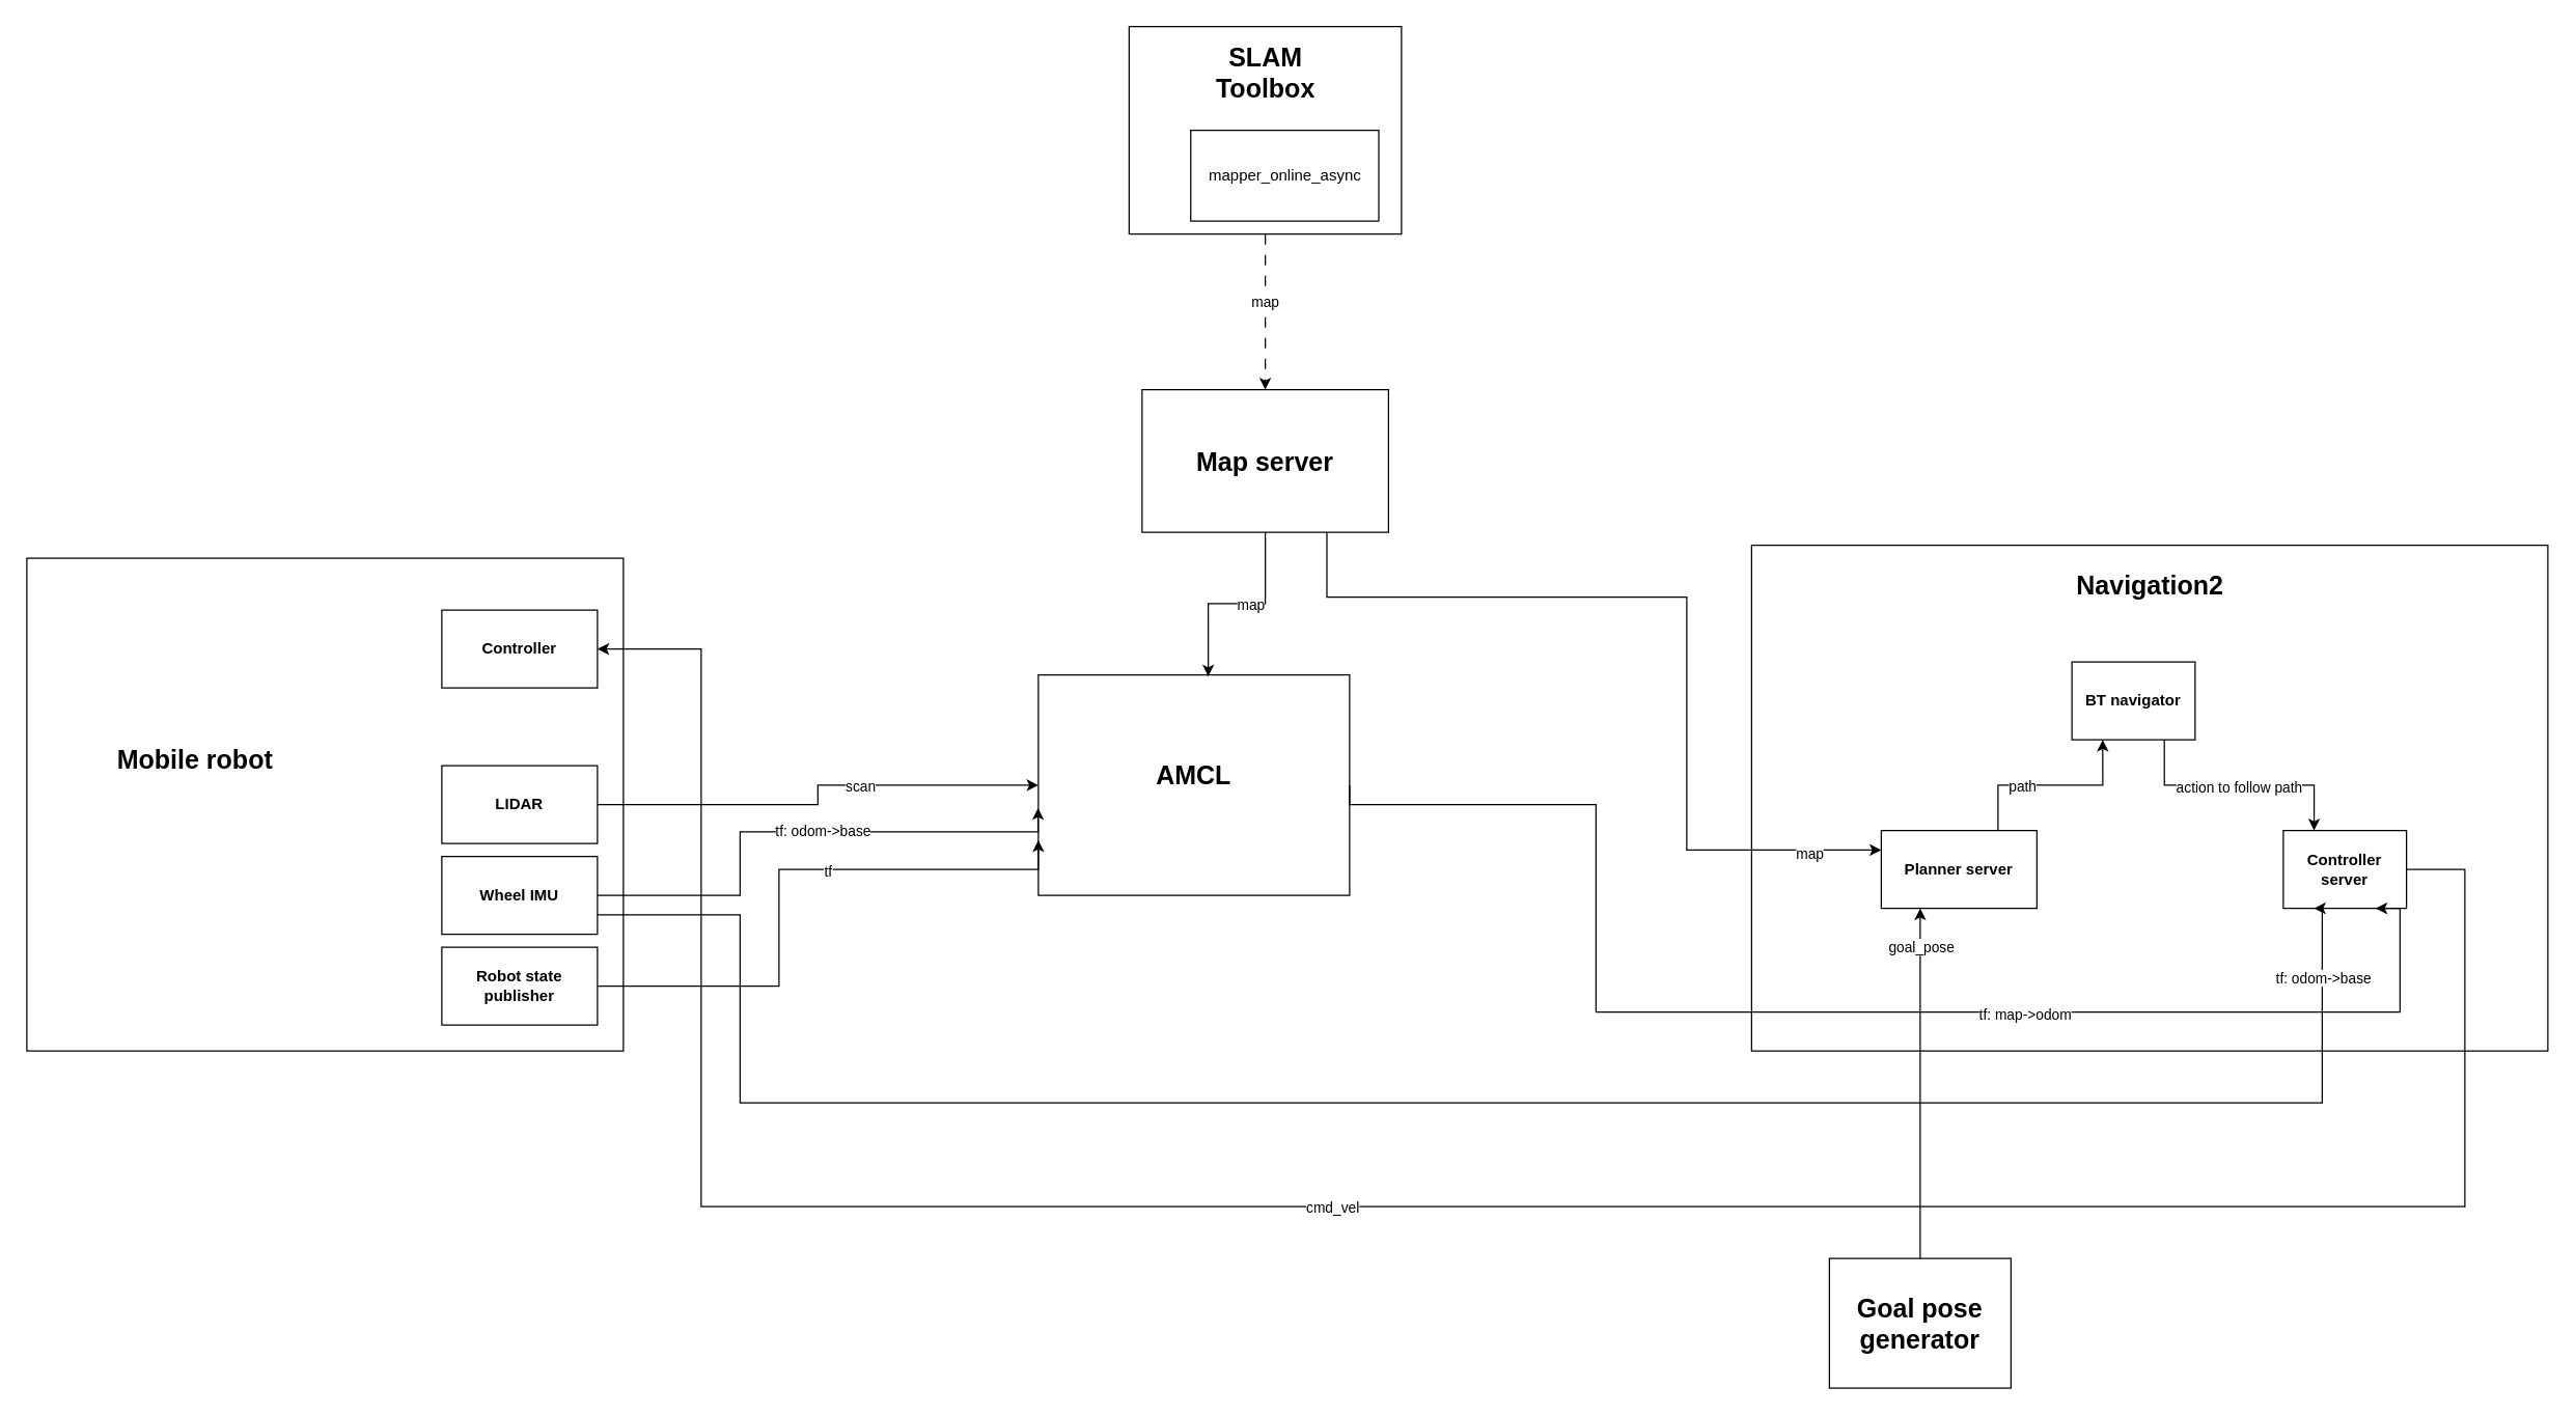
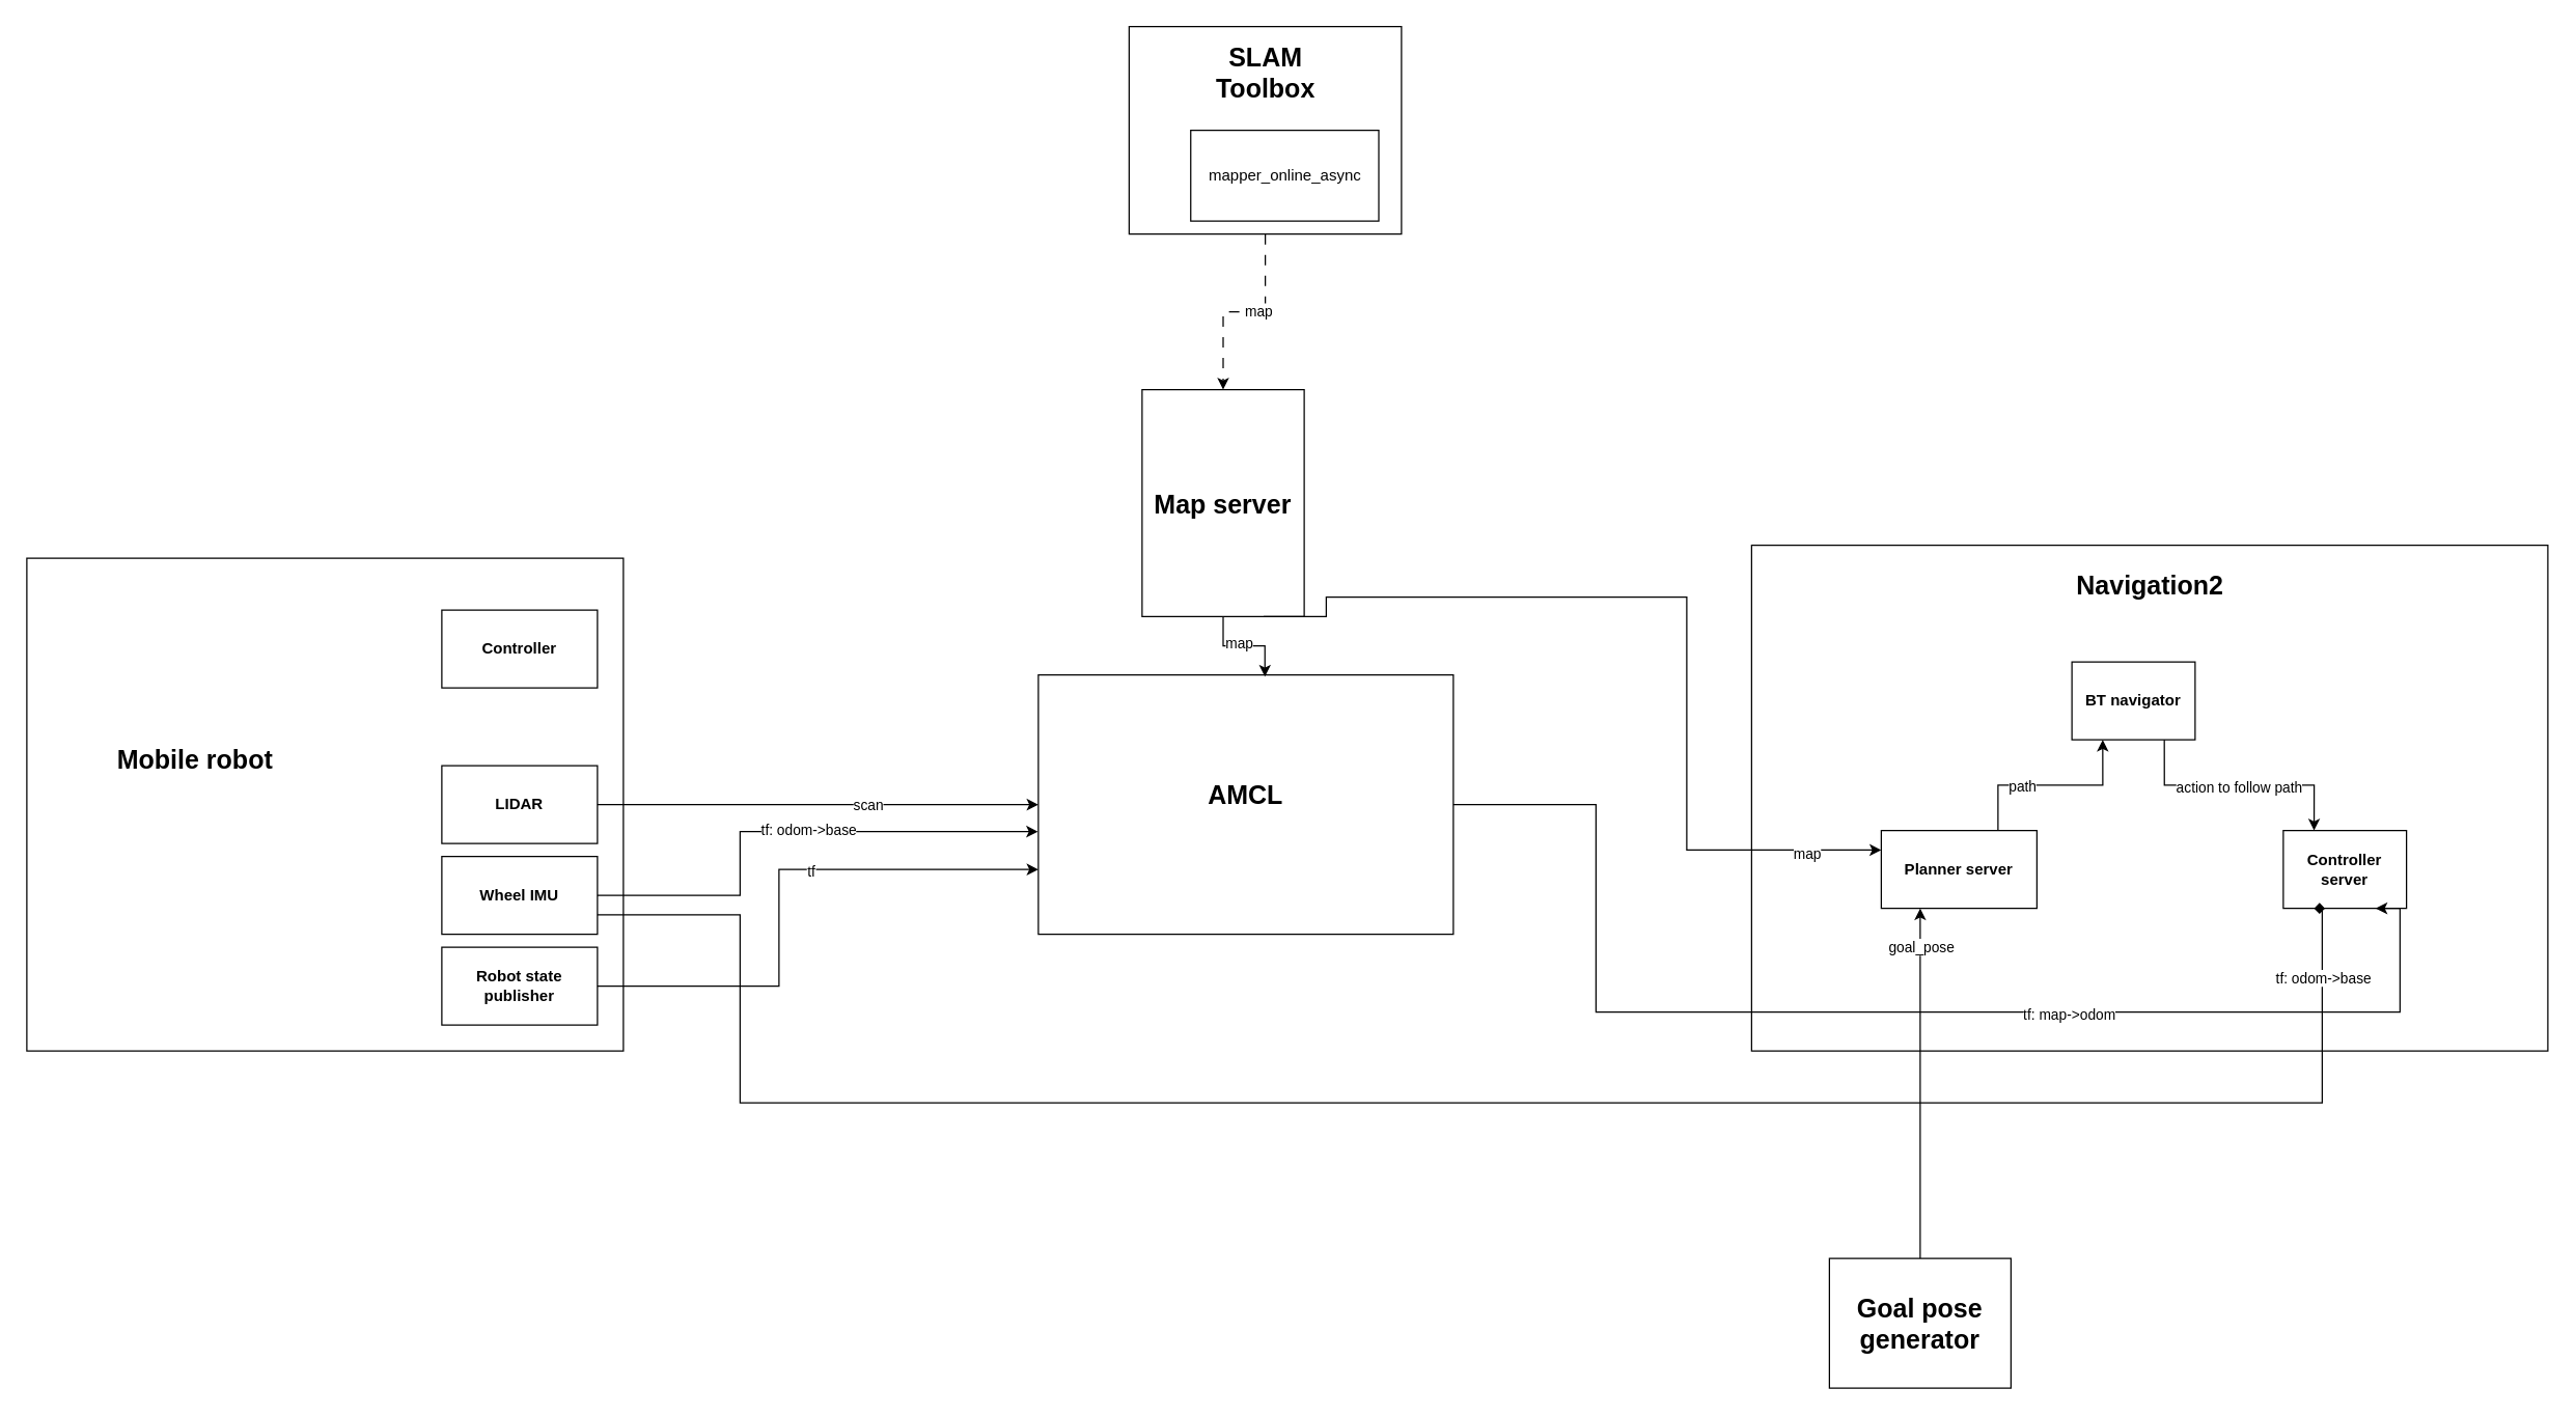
- <mxCell id="3" value="&lt;font style=&quot;font-size: 20px;&quot;&gt;Map server&lt;/font&gt;" style="rounded=0;whiteSpace=wrap;html=1;fontStyle=1" vertex="1" parent="1"><mxGeometry x="880" y="300" width="190" height="110" as="geometry" /></mxCell>
+ <mxCell id="3" value="&lt;font style=&quot;font-size: 20px;&quot;&gt;Map server&lt;/font&gt;" style="rounded=0;whiteSpace=wrap;html=1;fontStyle=1" vertex="1" parent="1"><mxGeometry x="880" y="300" width="125" height="175" as="geometry" /></mxCell>
- <mxCell id="2" value="&lt;font style=&quot;font-size: 20px;&quot;&gt;AMCL&lt;/font&gt;&lt;div&gt;&lt;br&gt;&lt;/div&gt;" style="rounded=0;whiteSpace=wrap;html=1;fontStyle=1" vertex="1" parent="1"><mxGeometry x="800" y="520" width="240" height="170" as="geometry" /></mxCell>
+ <mxCell id="2" value="&lt;font style=&quot;font-size: 20px;&quot;&gt;AMCL&lt;/font&gt;&lt;div&gt;&lt;br&gt;&lt;/div&gt;" style="rounded=0;whiteSpace=wrap;html=1;fontStyle=1" vertex="1" parent="1"><mxGeometry x="800" y="520" width="320" height="200" as="geometry" /></mxCell>
- <mxCell id="31" style="edgeStyle=orthogonalEdgeStyle;rounded=0;orthogonalLoop=1;jettySize=auto;html=1;exitX=1;exitY=0.75;exitDx=0;exitDy=0;entryX=0.25;entryY=1;entryDx=0;entryDy=0;" edge="1" parent="1" source="7" target="27"><mxGeometry relative="1" as="geometry"><Array as="points"><mxPoint x="570" y="705" /><mxPoint x="570" y="850" /><mxPoint x="1790" y="850" /></Array></mxGeometry></mxCell>
+ <mxCell id="31" style="edgeStyle=orthogonalEdgeStyle;rounded=0;orthogonalLoop=1;jettySize=auto;html=1;exitX=1;exitY=0.75;exitDx=0;exitDy=0;entryX=0.25;entryY=1;entryDx=0;entryDy=0;endArrow=diamond;" edge="1" parent="1" source="7" target="27"><mxGeometry relative="1" as="geometry"><Array as="points"><mxPoint x="570" y="705" /><mxPoint x="570" y="850" /><mxPoint x="1790" y="850" /></Array></mxGeometry></mxCell>
- <mxCell id="35" style="edgeStyle=orthogonalEdgeStyle;rounded=0;orthogonalLoop=1;jettySize=auto;html=1;exitX=1;exitY=0.5;exitDx=0;exitDy=0;entryX=1;entryY=0.5;entryDx=0;entryDy=0;" edge="1" parent="1" source="27" target="8"><mxGeometry relative="1" as="geometry"><Array as="points"><mxPoint x="1900" y="670" /><mxPoint x="1900" y="930" /><mxPoint x="540" y="930" /><mxPoint x="540" y="500" /></Array></mxGeometry></mxCell>
- <mxCell id="36" value="cmd_vel" style="edgeLabel;html=1;align=center;verticalAlign=middle;resizable=0;points=[];" vertex="1" connectable="0" parent="35"><mxGeometry x="-0.274" relative="1" as="geometry"><mxPoint x="-389" as="offset" /></mxGeometry></mxCell>
